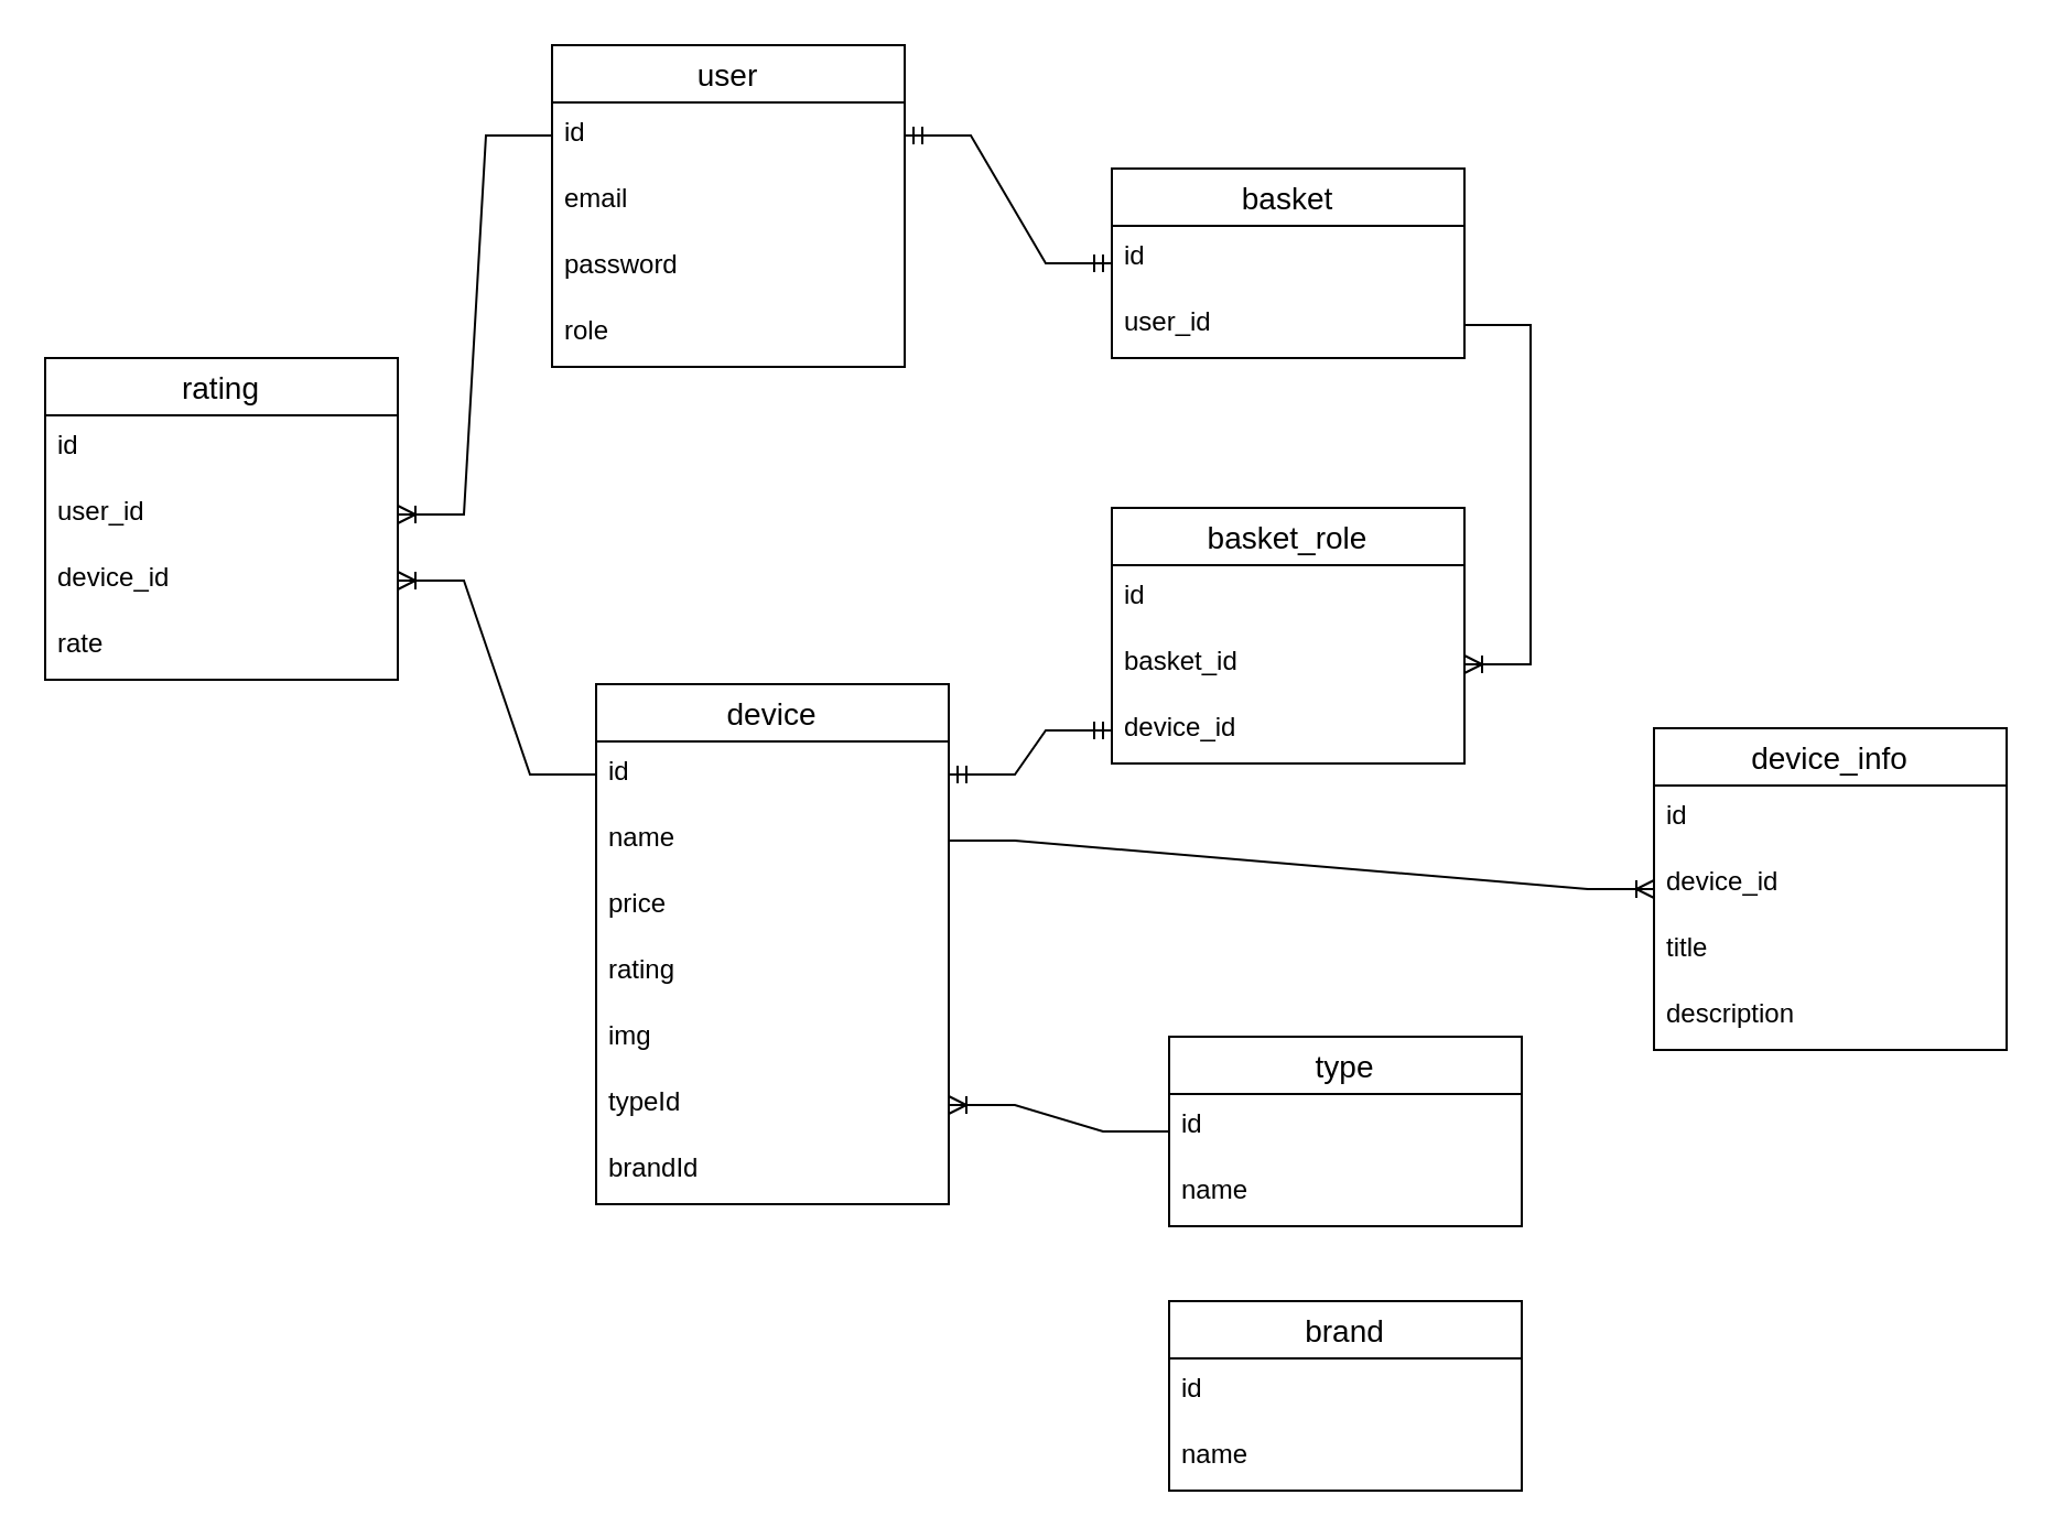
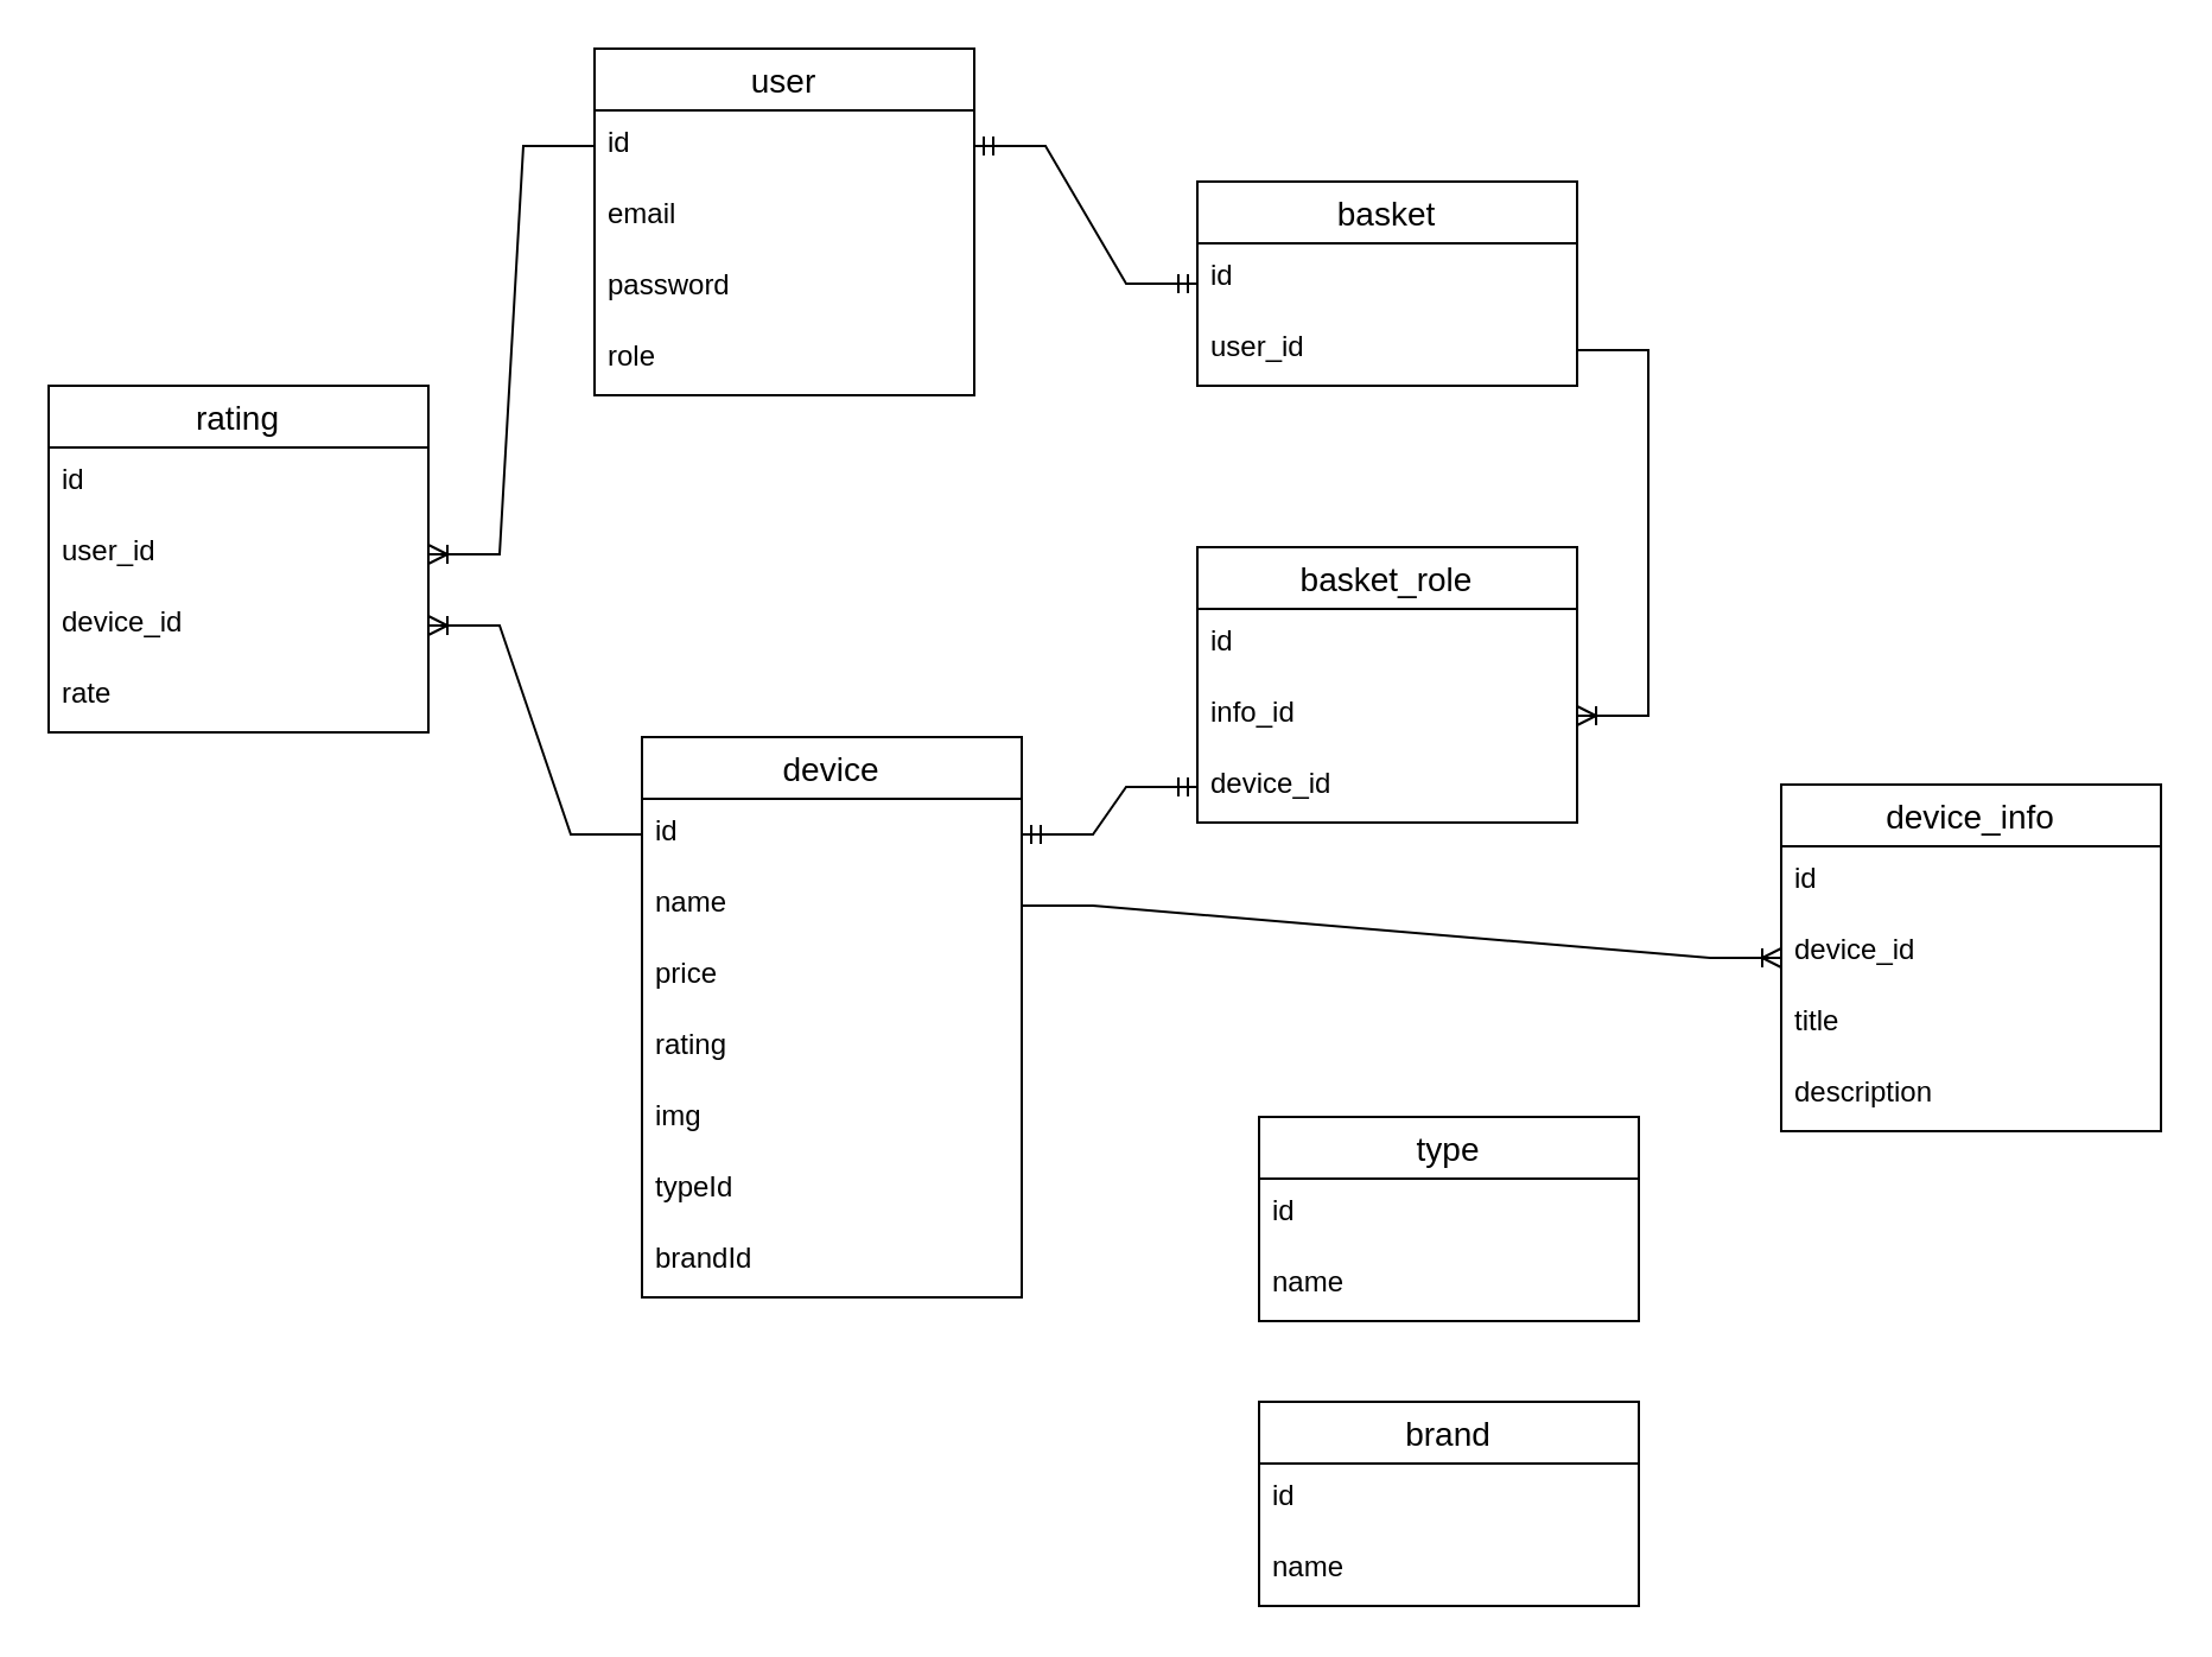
- <mxCell id="34" value="basket_id" style="text;strokeColor=none;fillColor=none;spacingLeft=4;spacingRight=4;overflow=hidden;rotatable=0;points=[[0,0.5],[1,0.5]];portConstraint=eastwest;fontSize=12;" vertex="1" parent="32"><mxGeometry y="56" width="160" height="30" as="geometry" /></mxCell>
+ <mxCell id="34" value="info_id" style="text;strokeColor=none;fillColor=none;spacingLeft=4;spacingRight=4;overflow=hidden;rotatable=0;points=[[0,0.5],[1,0.5]];portConstraint=eastwest;fontSize=12;" vertex="1" parent="32"><mxGeometry y="56" width="160" height="30" as="geometry" /></mxCell>
- <mxCell id="25" value="" style="edgeStyle=entityRelationEdgeStyle;fontSize=12;html=1;endArrow=ERoneToMany;rounded=0;" edge="1" parent="1" source="19" target="17"><mxGeometry width="100" height="100" relative="1" as="geometry"><mxPoint x="330" y="550" as="sourcePoint" /><mxPoint x="430" y="450" as="targetPoint" /></mxGeometry></mxCell>
